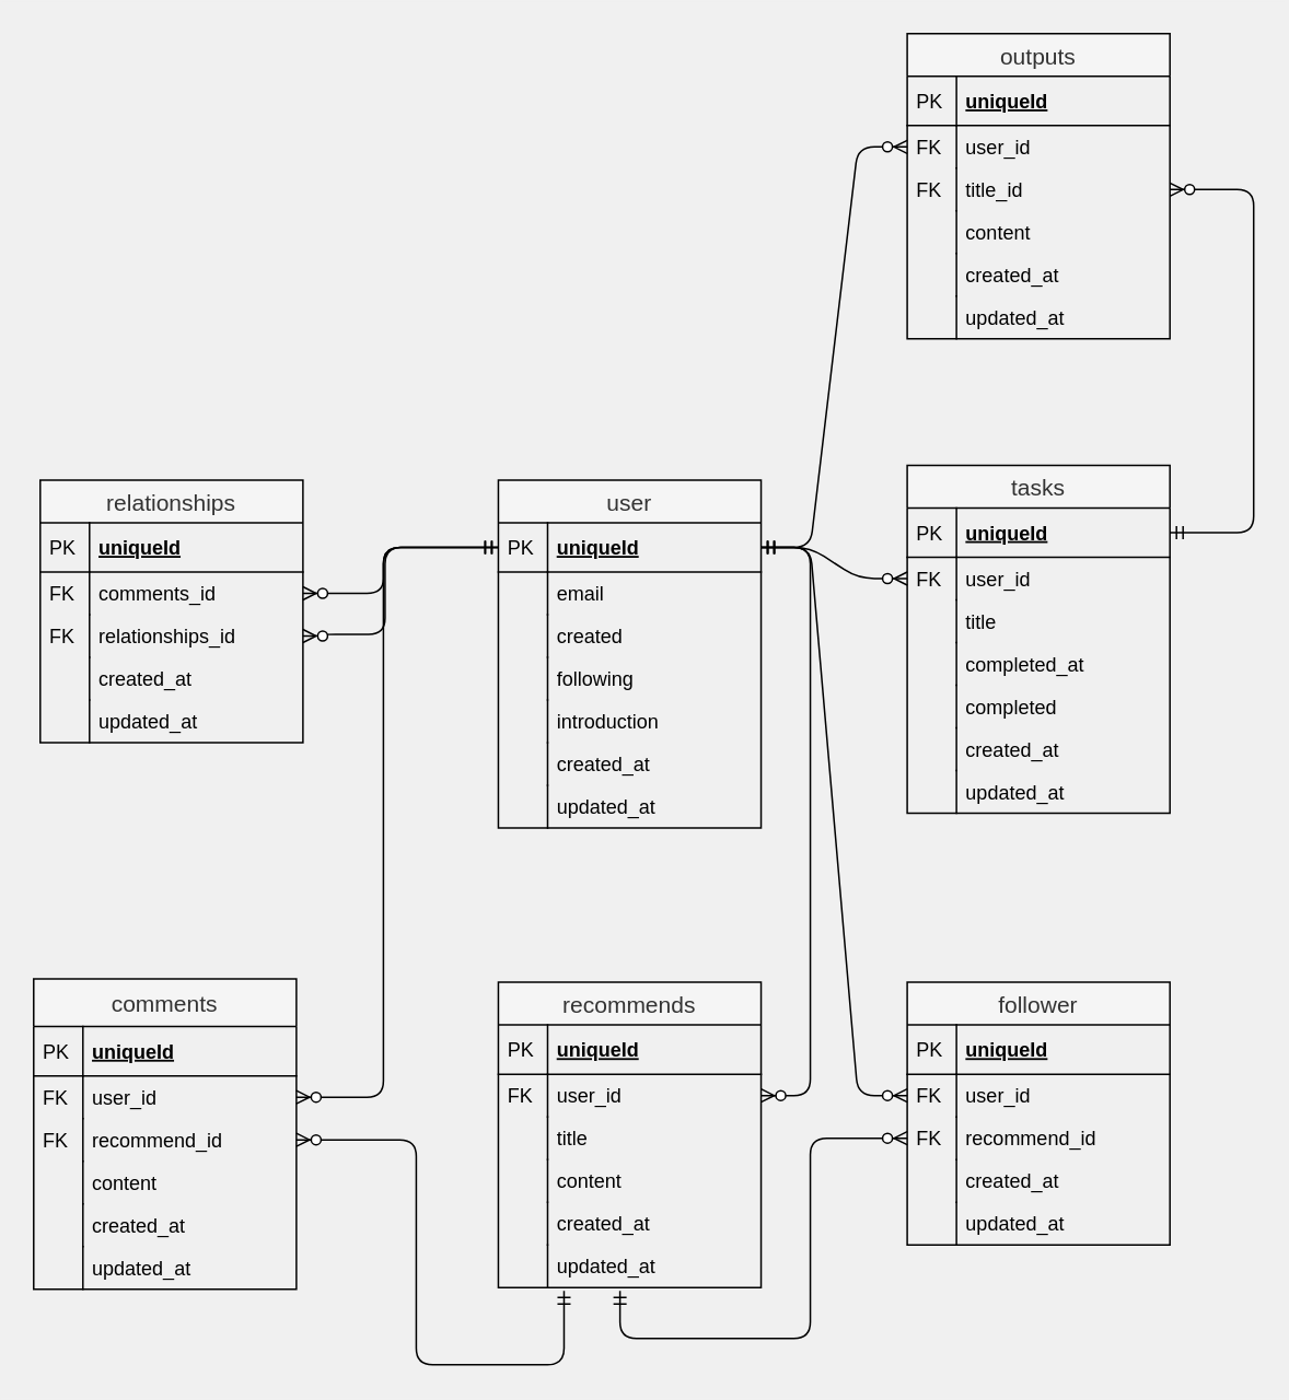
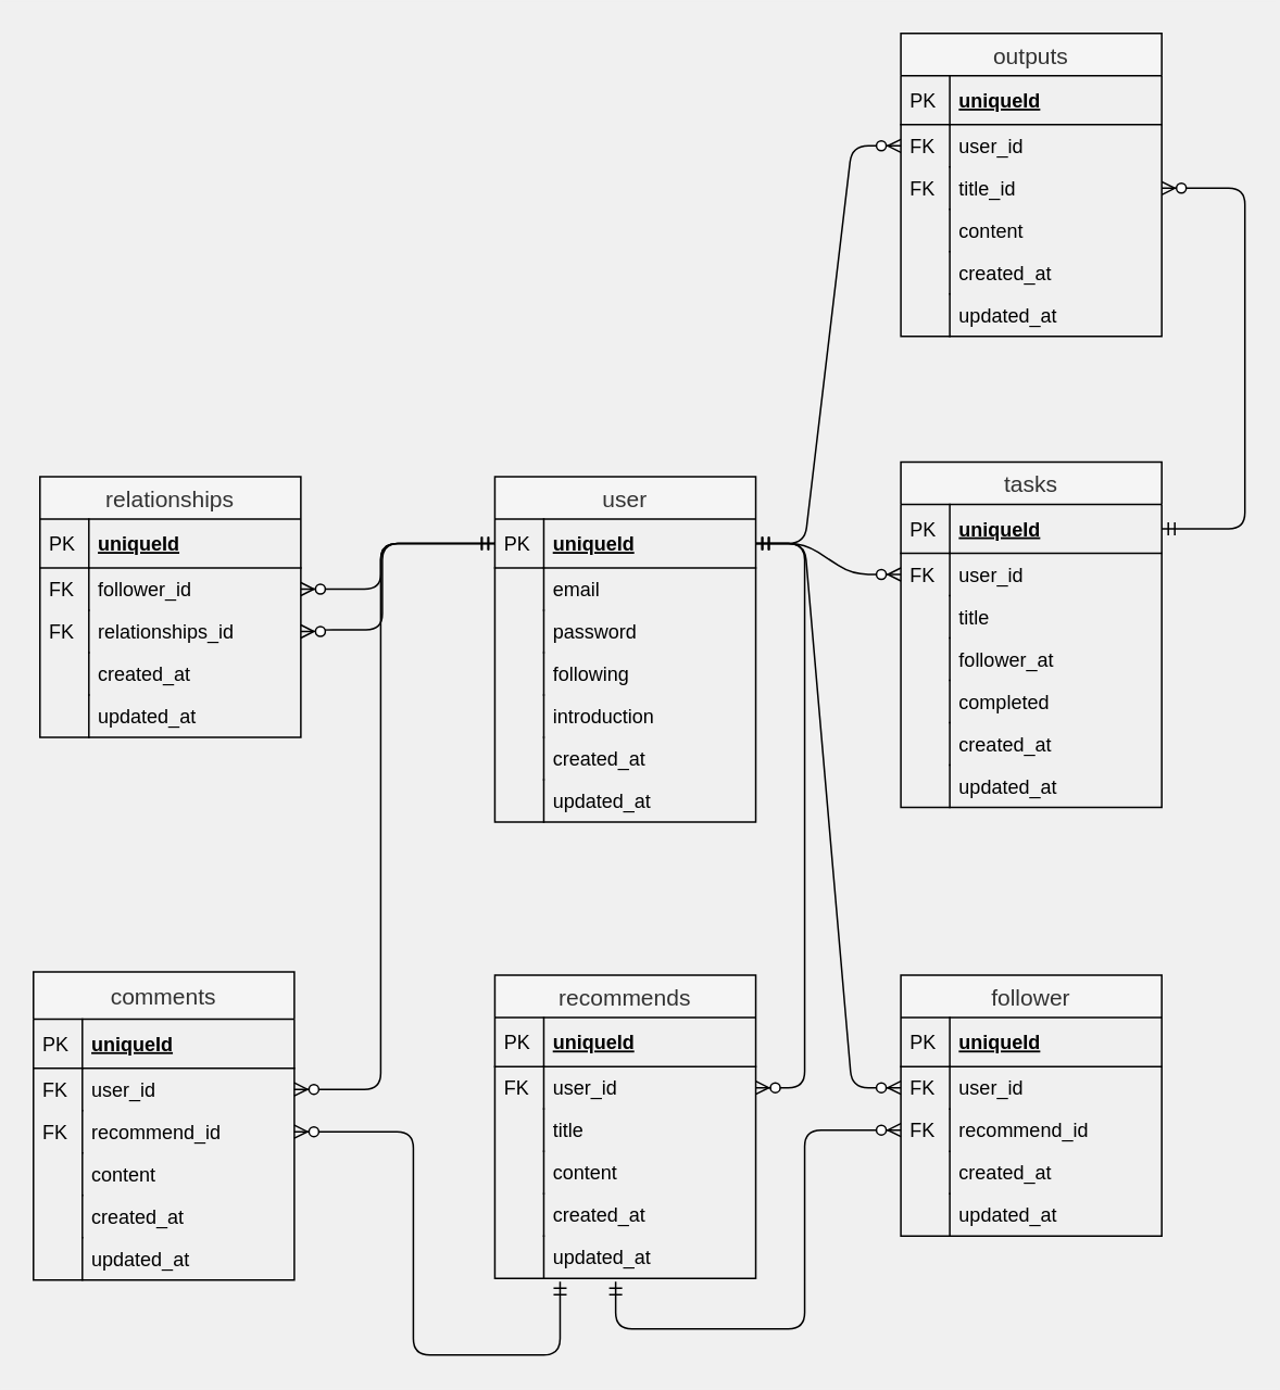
- <mxCell id="58" value="comments_id" style="shape=partialRectangle;top=0;left=0;right=0;bottom=0;align=left;verticalAlign=top;fillColor=none;spacingLeft=34;spacingRight=4;overflow=hidden;rotatable=0;points=[[0,0.5],[1,0.5]];portConstraint=eastwest;dropTarget=0;fontSize=12;strokeColor=#000000;fontColor=#000000;" vertex="1" parent="55"><mxGeometry y="56" width="160" height="26" as="geometry" /></mxCell>
+ <mxCell id="58" value="follower_id" style="shape=partialRectangle;top=0;left=0;right=0;bottom=0;align=left;verticalAlign=top;fillColor=none;spacingLeft=34;spacingRight=4;overflow=hidden;rotatable=0;points=[[0,0.5],[1,0.5]];portConstraint=eastwest;dropTarget=0;fontSize=12;strokeColor=#000000;fontColor=#000000;" vertex="1" parent="55"><mxGeometry y="56" width="160" height="26" as="geometry" /></mxCell>
- <mxCell id="32" value="created" style="shape=partialRectangle;top=0;left=0;right=0;bottom=0;align=left;verticalAlign=top;fillColor=none;spacingLeft=34;spacingRight=4;overflow=hidden;rotatable=0;points=[[0,0.5],[1,0.5]];portConstraint=eastwest;dropTarget=0;fontSize=12;strokeColor=#000000;fontColor=#000000;" vertex="1" parent="27"><mxGeometry y="82" width="160" height="26" as="geometry" /></mxCell>
+ <mxCell id="32" value="password" style="shape=partialRectangle;top=0;left=0;right=0;bottom=0;align=left;verticalAlign=top;fillColor=none;spacingLeft=34;spacingRight=4;overflow=hidden;rotatable=0;points=[[0,0.5],[1,0.5]];portConstraint=eastwest;dropTarget=0;fontSize=12;strokeColor=#000000;fontColor=#000000;" vertex="1" parent="27"><mxGeometry y="82" width="160" height="26" as="geometry" /></mxCell>
- <mxCell id="73" value="completed_at" style="shape=partialRectangle;top=0;left=0;right=0;bottom=0;align=left;verticalAlign=top;fillColor=none;spacingLeft=34;spacingRight=4;overflow=hidden;rotatable=0;points=[[0,0.5],[1,0.5]];portConstraint=eastwest;dropTarget=0;fontSize=12;strokeColor=#000000;fontColor=#000000;" vertex="1" parent="66"><mxGeometry y="108" width="160" height="26" as="geometry" /></mxCell>
+ <mxCell id="73" value="follower_at" style="shape=partialRectangle;top=0;left=0;right=0;bottom=0;align=left;verticalAlign=top;fillColor=none;spacingLeft=34;spacingRight=4;overflow=hidden;rotatable=0;points=[[0,0.5],[1,0.5]];portConstraint=eastwest;dropTarget=0;fontSize=12;strokeColor=#000000;fontColor=#000000;" vertex="1" parent="66"><mxGeometry y="108" width="160" height="26" as="geometry" /></mxCell>
